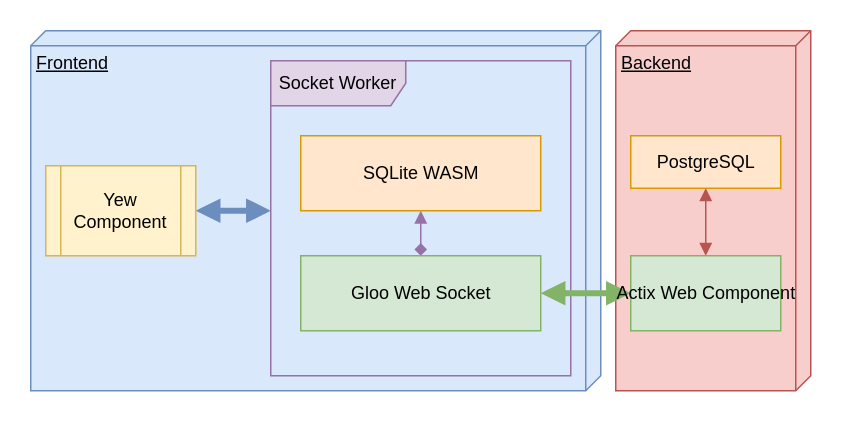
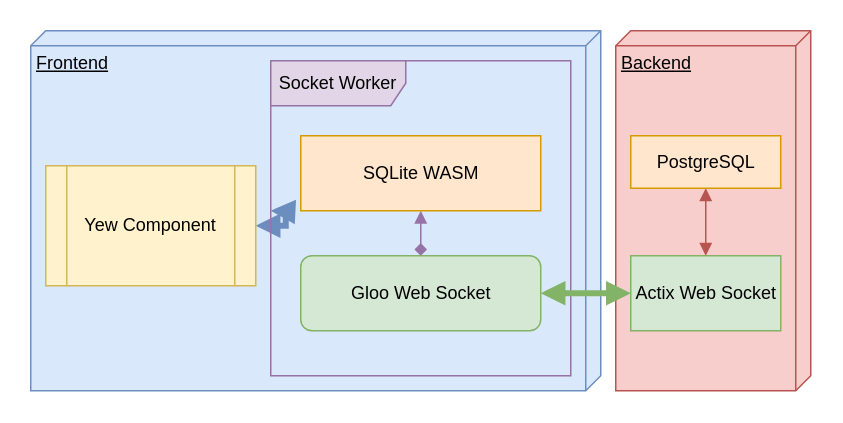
- <mxCell id="5" value="Yew Component" style="shape=process;whiteSpace=wrap;html=1;backgroundOutline=1;fillColor=#fff2cc;strokeColor=#d6b656;" vertex="1" parent="1"><mxGeometry x="30" y="110" width="100" height="60" as="geometry" /></mxCell>
+ <mxCell id="5" value="Yew Component" style="shape=process;whiteSpace=wrap;html=1;backgroundOutline=1;fillColor=#fff2cc;strokeColor=#d6b656;" vertex="1" parent="1"><mxGeometry x="30" y="110" width="140" height="80" as="geometry" /></mxCell>
- <mxCell id="10" value="Gloo Web Socket" style="html=1;fillColor=#d5e8d4;strokeColor=#82b366;" vertex="1" parent="1"><mxGeometry x="200" y="170" width="160" height="50" as="geometry" /></mxCell>
+ <mxCell id="10" value="Gloo Web Socket" style="html=1;fillColor=#d5e8d4;strokeColor=#82b366;rounded=1;" vertex="1" parent="1"><mxGeometry x="200" y="170" width="160" height="50" as="geometry" /></mxCell>
- <mxCell id="11" value="Actix Web Component" style="html=1;fillColor=#d5e8d4;strokeColor=#82b366;" vertex="1" parent="1"><mxGeometry x="420" y="170" width="100" height="50" as="geometry" /></mxCell>
+ <mxCell id="11" value="Actix Web Socket" style="html=1;fillColor=#d5e8d4;strokeColor=#82b366;" vertex="1" parent="1"><mxGeometry x="420" y="170" width="100" height="50" as="geometry" /></mxCell>
